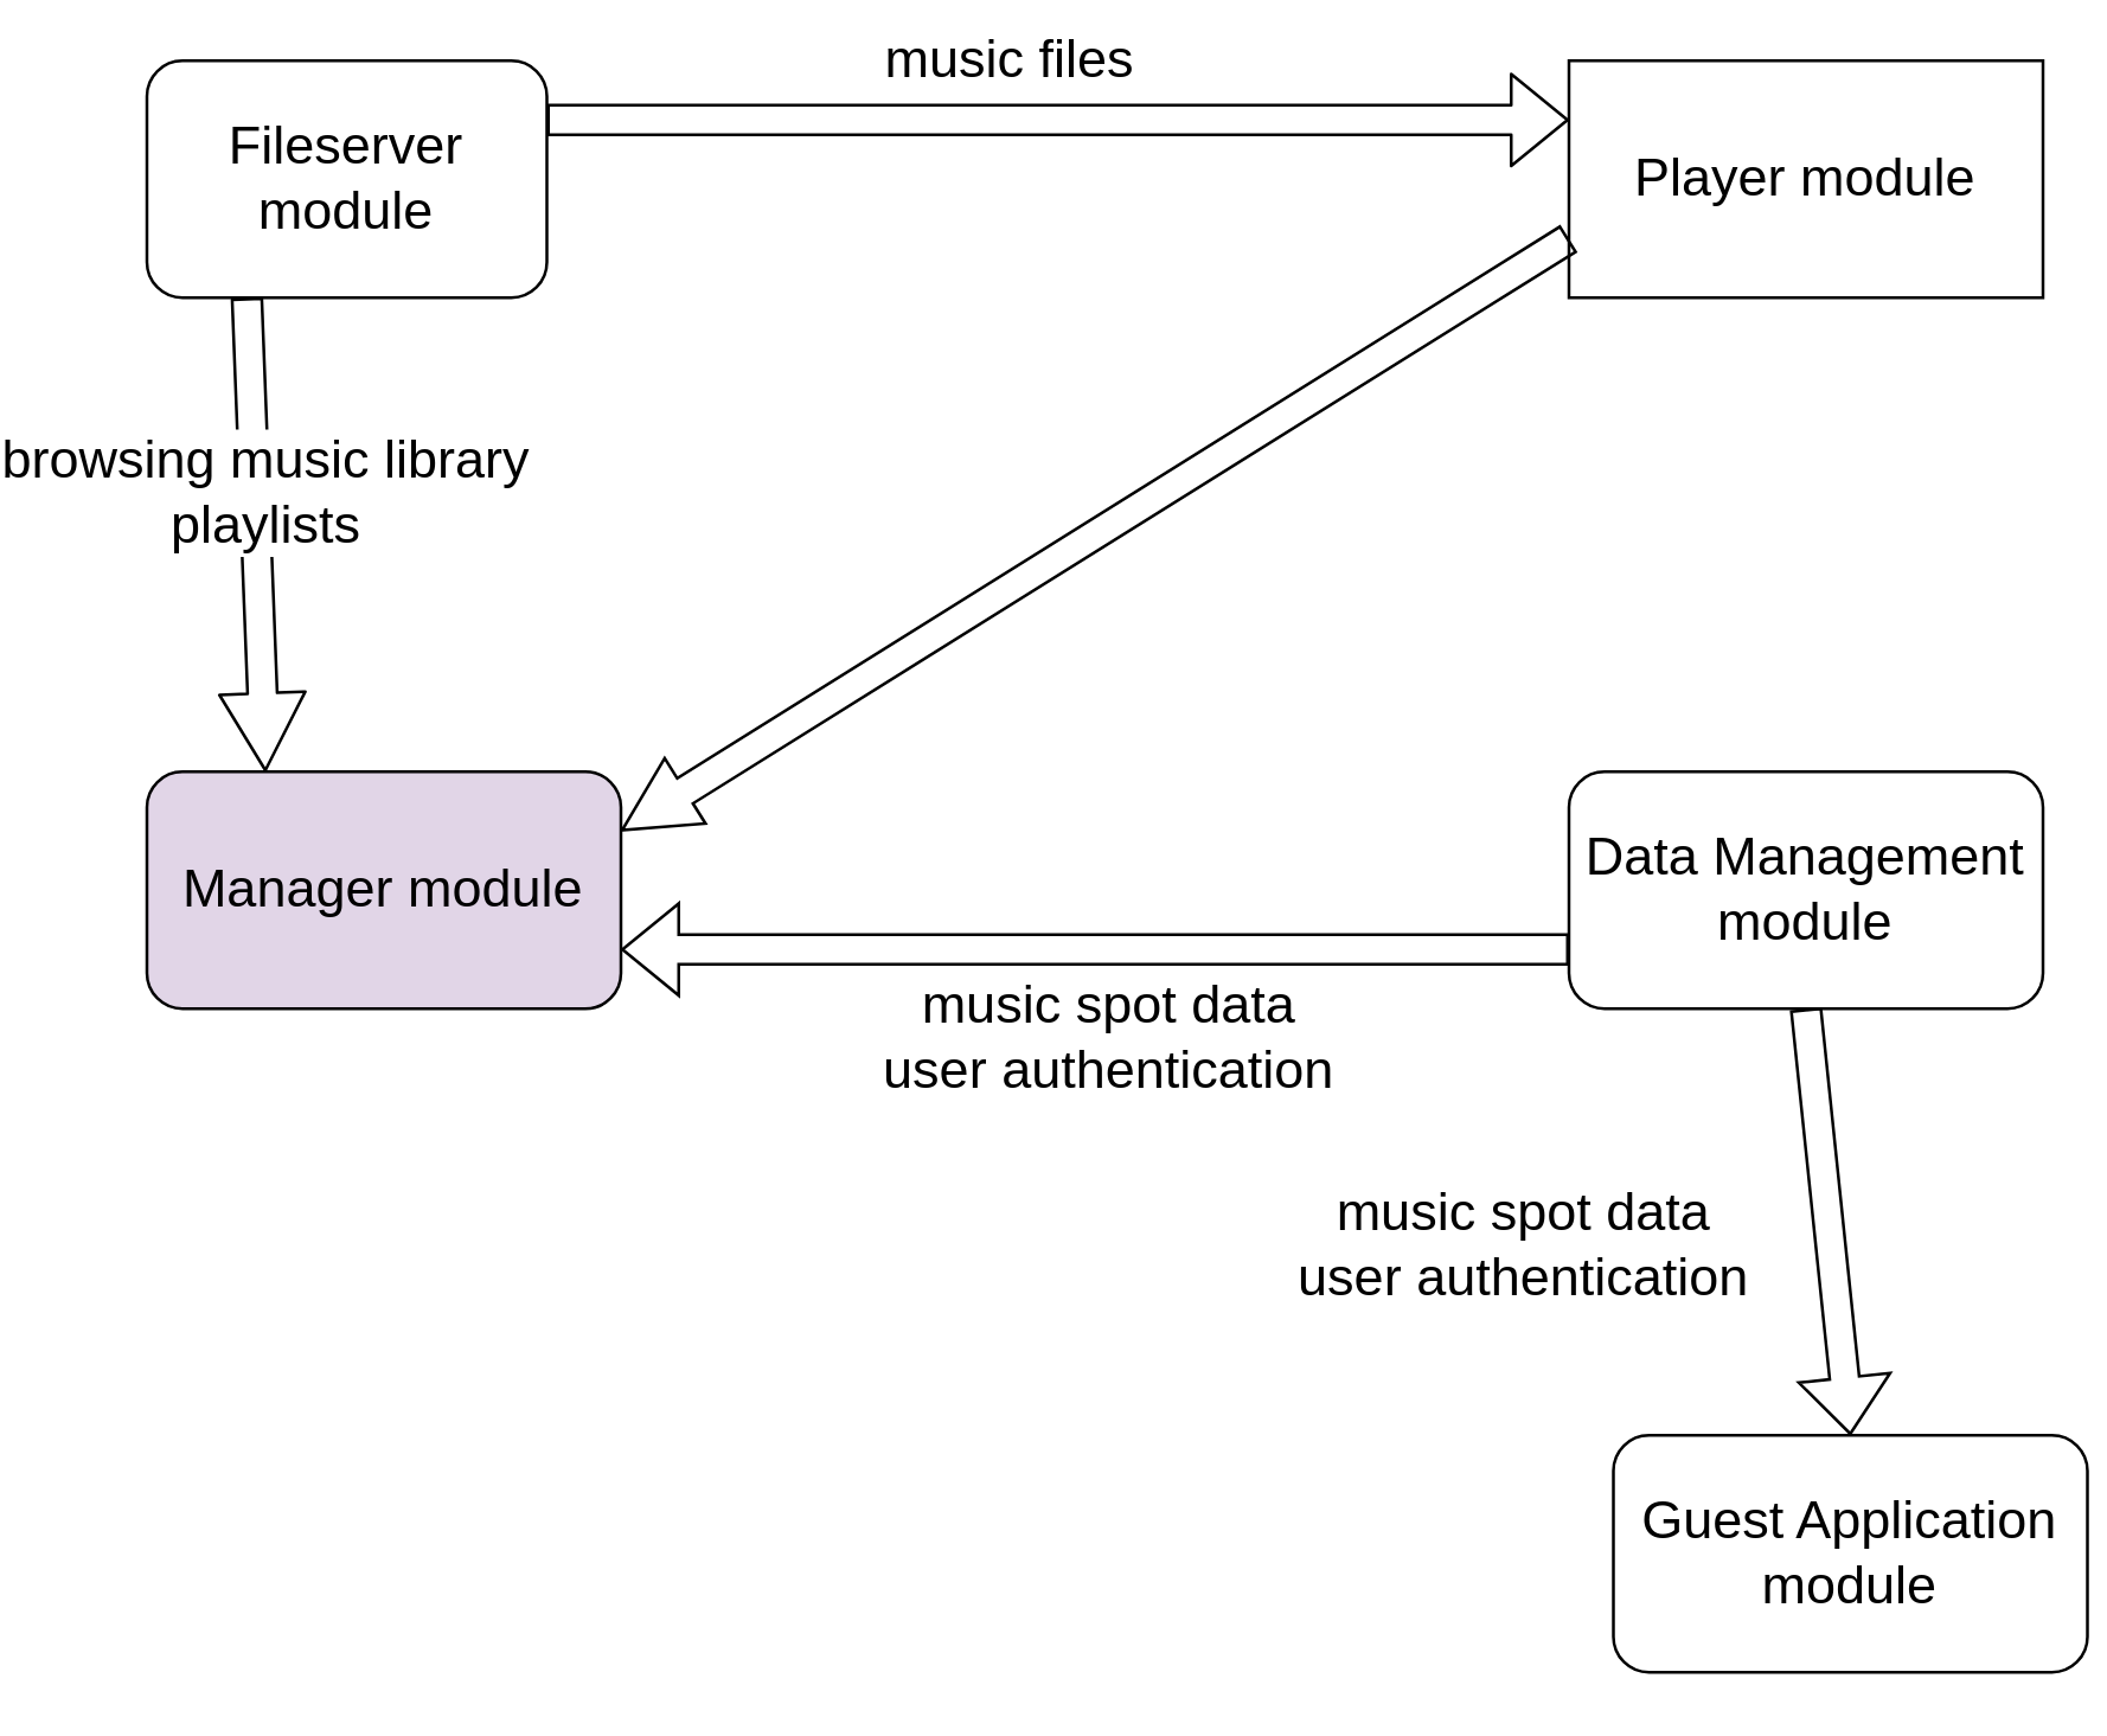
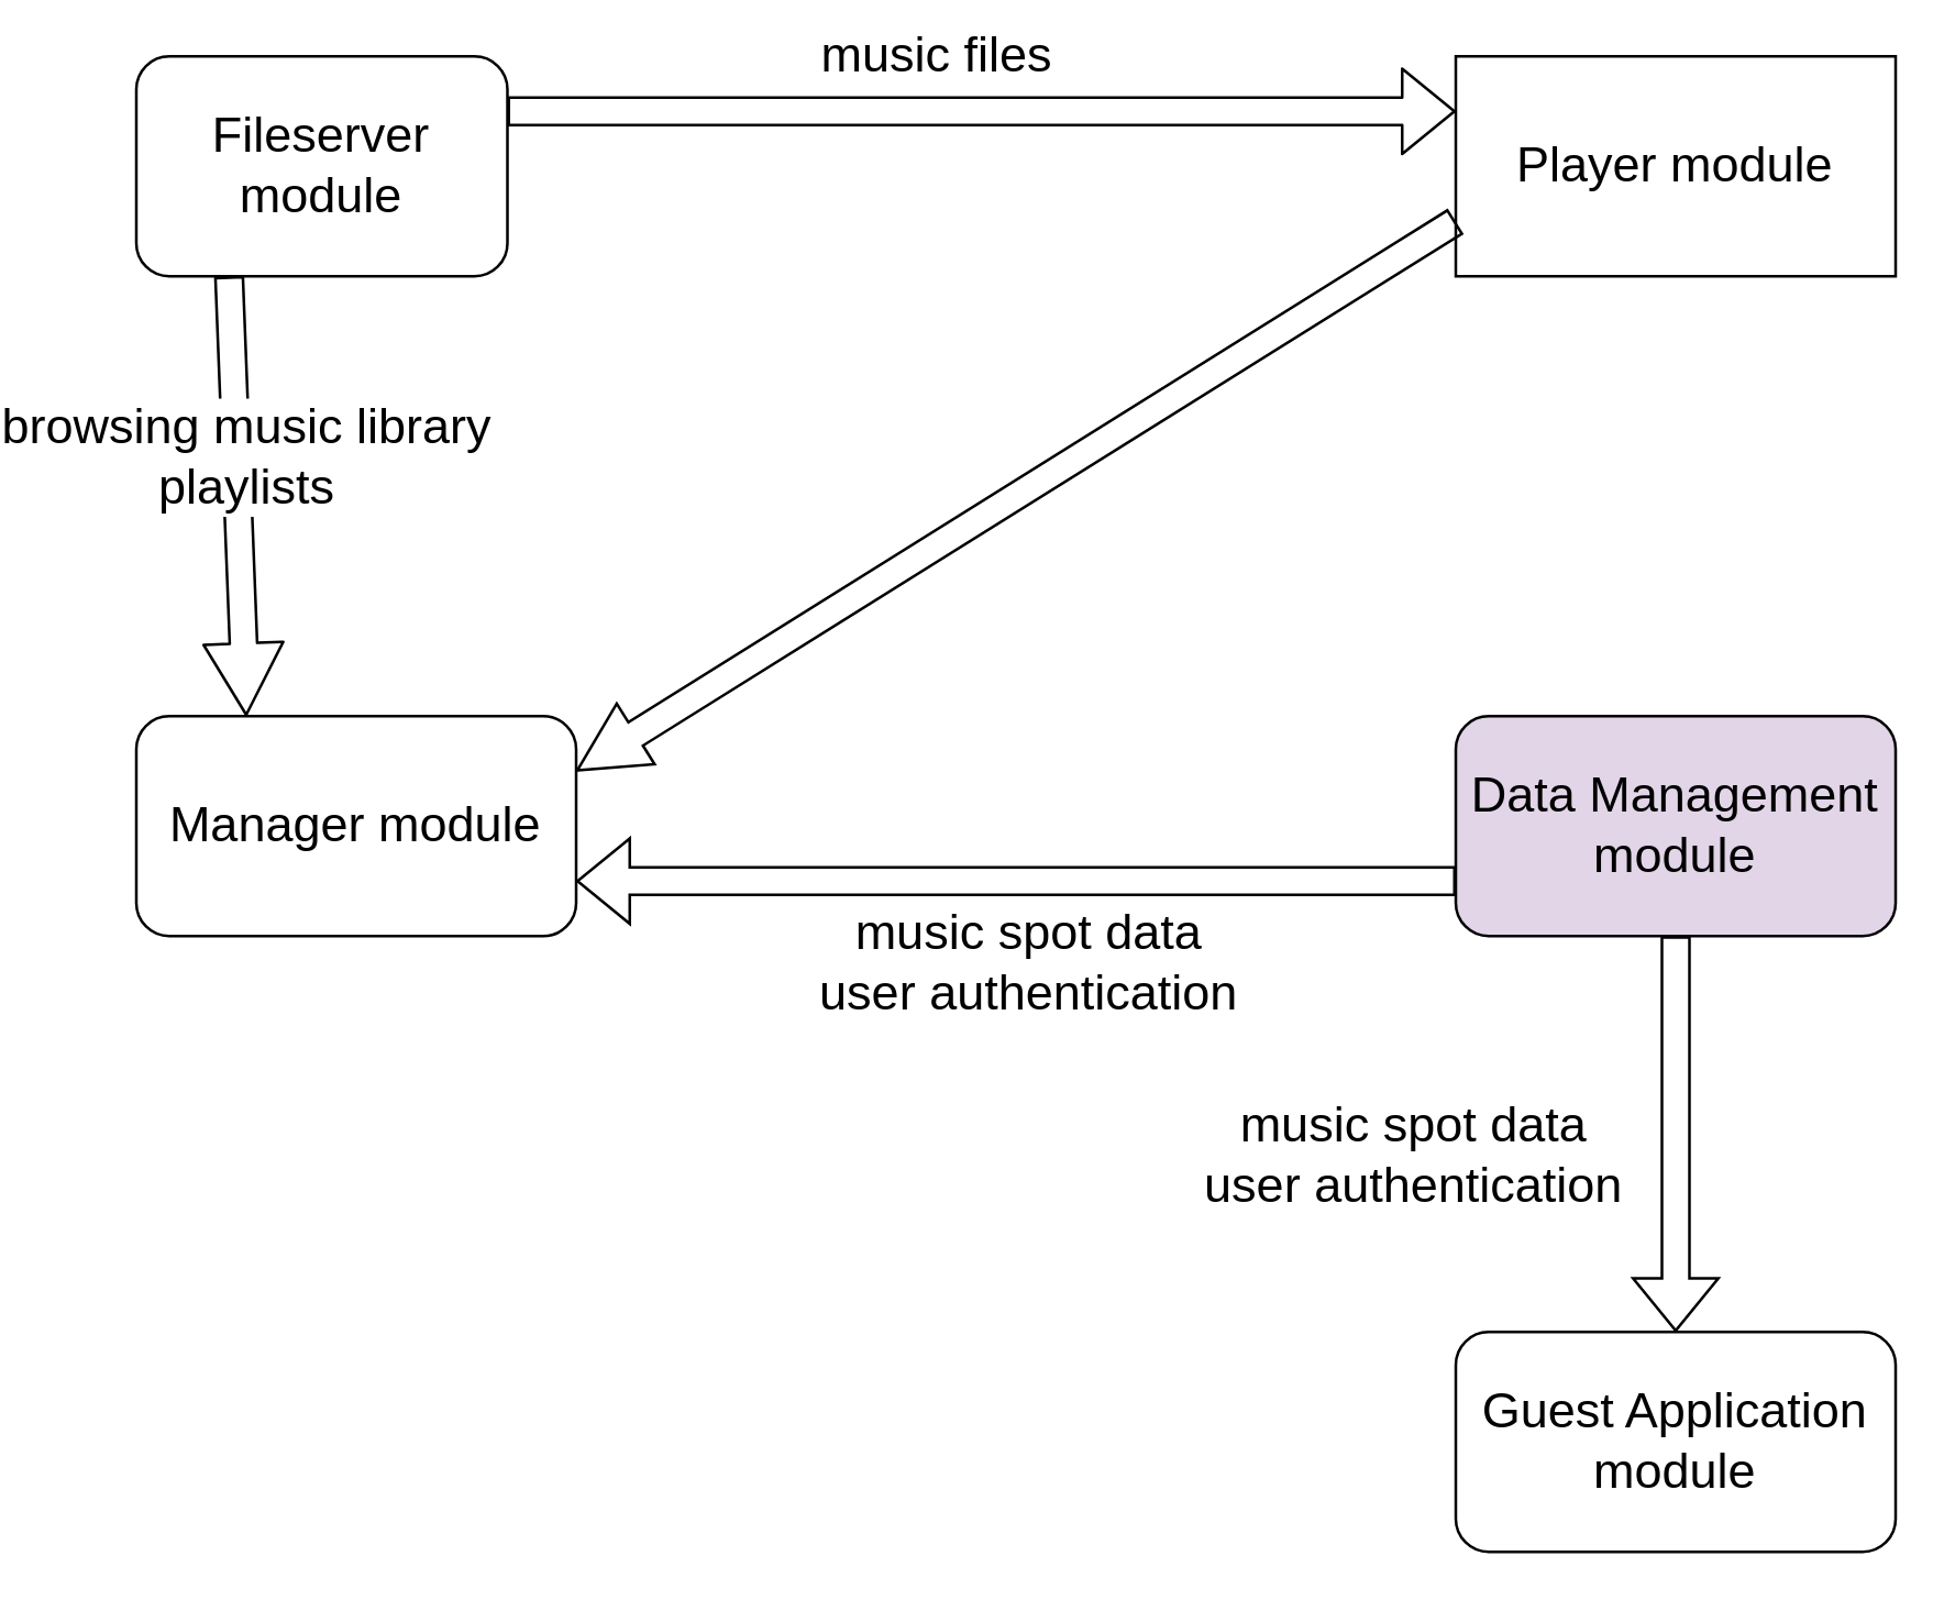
- <mxCell id="8" value="Manager module" style="rounded=1;whiteSpace=wrap;html=1;fontSize=18;fillColor=#e1d5e7;" parent="1" vertex="1"><mxGeometry x="20" y="260" width="160" height="80" as="geometry" /></mxCell>
+ <mxCell id="8" value="Manager module" style="rounded=1;whiteSpace=wrap;html=1;fontSize=18;" parent="1" vertex="1"><mxGeometry x="20" y="260" width="160" height="80" as="geometry" /></mxCell>
- <mxCell id="5" value="Data Management module" style="rounded=1;whiteSpace=wrap;html=1;fontSize=18;" parent="1" vertex="1"><mxGeometry x="500" y="260" width="160" height="80" as="geometry" /></mxCell>
+ <mxCell id="5" value="Data Management module" style="rounded=1;whiteSpace=wrap;html=1;fontSize=18;fillColor=#e1d5e7;" parent="1" vertex="1"><mxGeometry x="500" y="260" width="160" height="80" as="geometry" /></mxCell>
- <mxCell id="14" value="Guest Application module" style="rounded=1;whiteSpace=wrap;html=1;fontSize=18;" vertex="1" parent="1"><mxGeometry x="515" y="484" width="160" height="80" as="geometry" /></mxCell>
+ <mxCell id="14" value="Guest Application module" style="rounded=1;whiteSpace=wrap;html=1;fontSize=18;" vertex="1" parent="1"><mxGeometry x="500" y="484" width="160" height="80" as="geometry" /></mxCell>
